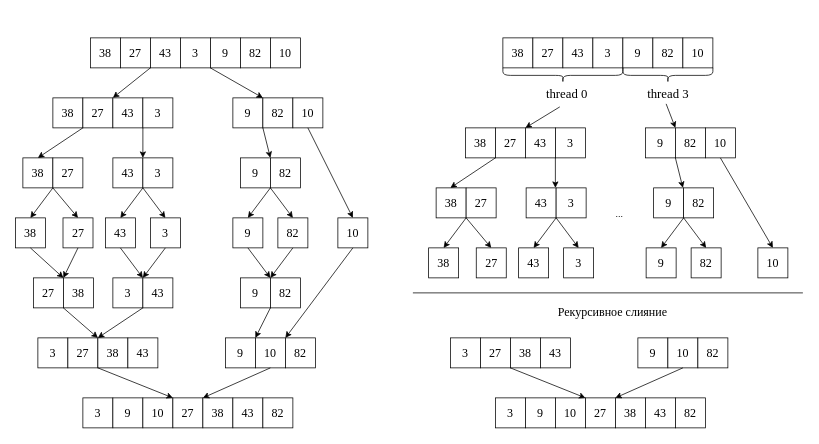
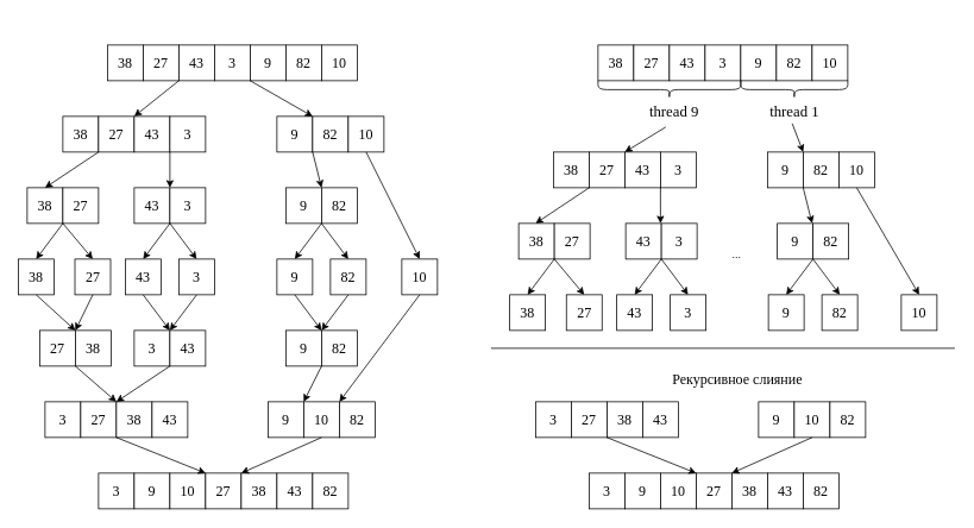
- <mxCell id="109" value="thread 0" style="text;html=1;align=center;verticalAlign=middle;resizable=0;points=[];autosize=1;strokeColor=none;fillColor=none;fontFamily=Times New Roman;fontSize=17;" vertex="1" parent="1"><mxGeometry x="715" y="110" width="80" height="30" as="geometry" /></mxCell>
+ <mxCell id="109" value="thread 9" style="text;html=1;align=center;verticalAlign=middle;resizable=0;points=[];autosize=1;strokeColor=none;fillColor=none;fontFamily=Times New Roman;fontSize=17;" vertex="1" parent="1"><mxGeometry x="715" y="110" width="80" height="30" as="geometry" /></mxCell>
- <mxCell id="107" value="thread 3" style="text;html=1;align=center;verticalAlign=middle;resizable=0;points=[];autosize=1;strokeColor=none;fillColor=none;fontFamily=Times New Roman;fontSize=17;" vertex="1" parent="1"><mxGeometry x="850" y="110" width="80" height="30" as="geometry" /></mxCell>
+ <mxCell id="107" value="thread 1" style="text;html=1;align=center;verticalAlign=middle;resizable=0;points=[];autosize=1;strokeColor=none;fillColor=none;fontFamily=Times New Roman;fontSize=17;" vertex="1" parent="1"><mxGeometry x="850" y="110" width="80" height="30" as="geometry" /></mxCell>
- <mxCell id="134" value="Рекурсивное слияние" style="text;html=1;align=center;verticalAlign=middle;resizable=0;points=[];autosize=1;strokeColor=none;fillColor=none;fontFamily=Times New Roman;fontSize=16;" vertex="1" parent="1"><mxGeometry x="731" y="400" width="170" height="30" as="geometry" /></mxCell>
+ <mxCell id="134" value="Рекурсивное слияние" style="text;html=1;align=center;verticalAlign=middle;resizable=0;points=[];autosize=1;strokeColor=none;fillColor=none;fontFamily=Times New Roman;fontSize=16;" vertex="1" parent="1"><mxGeometry x="741" y="410" width="170" height="30" as="geometry" /></mxCell>
